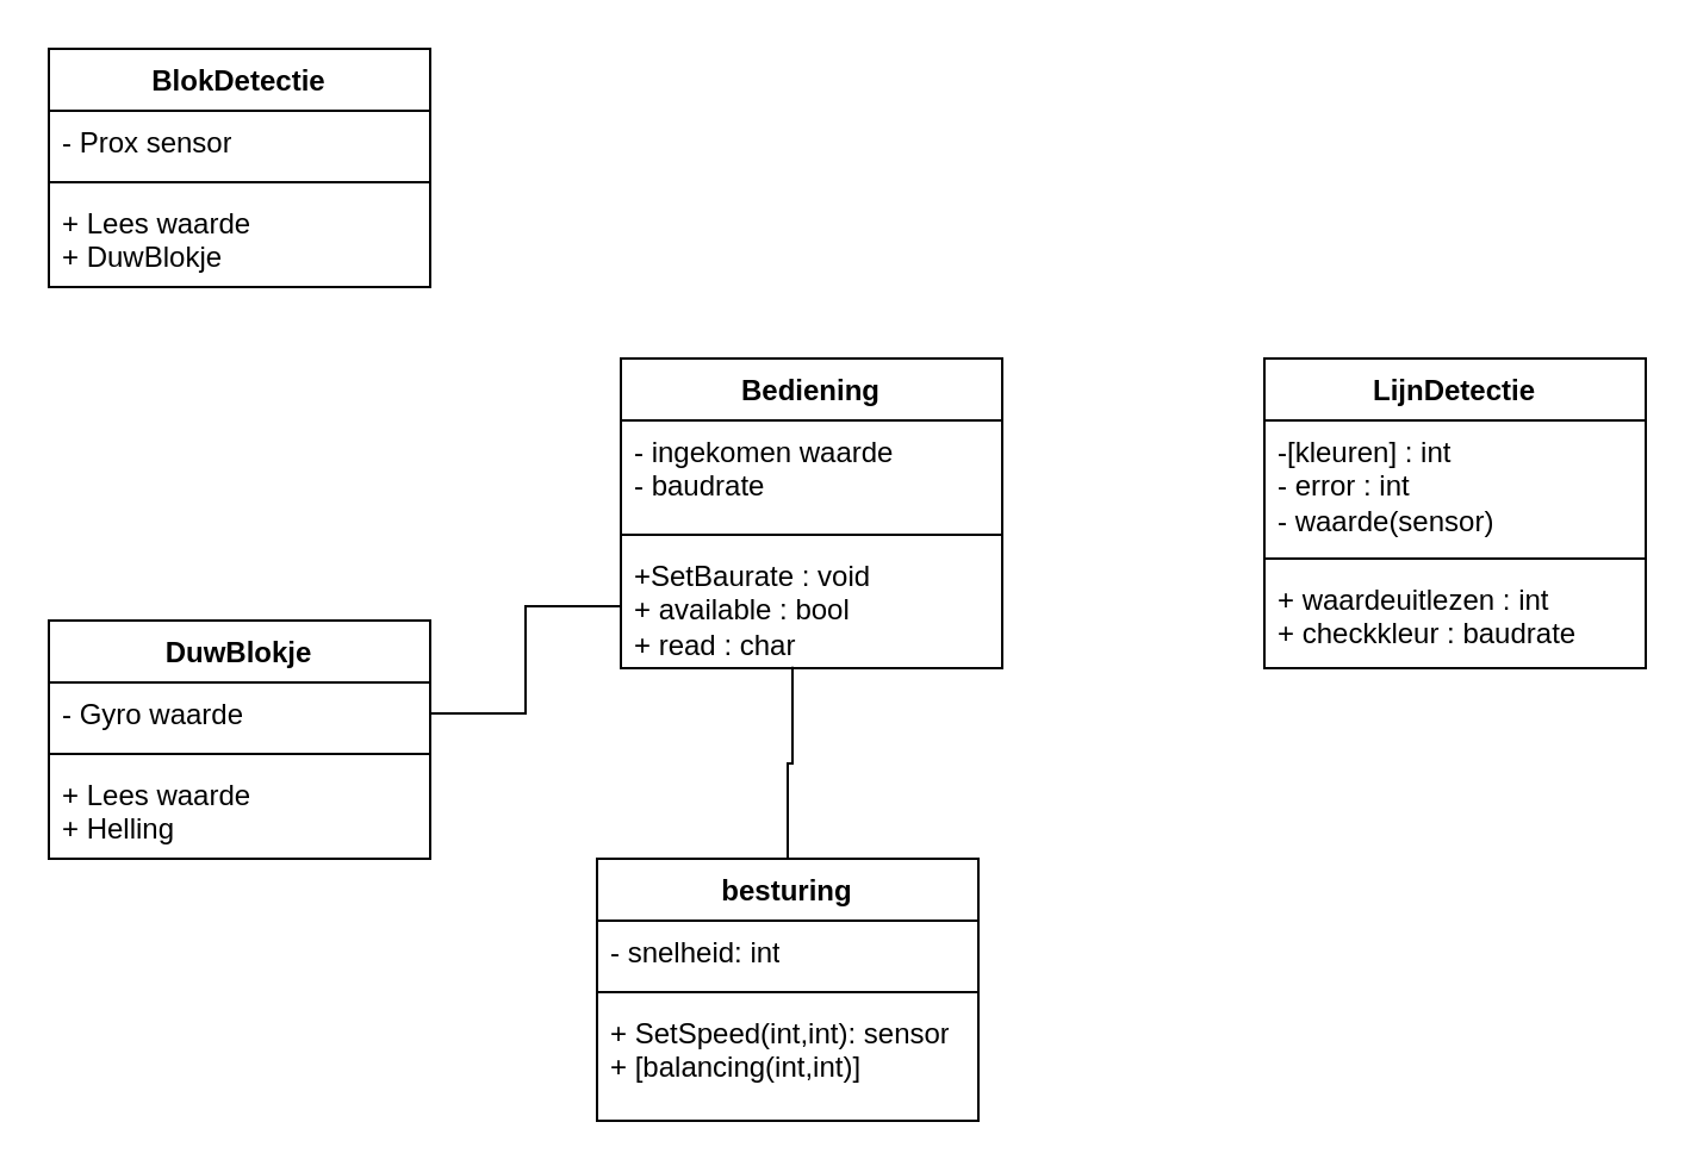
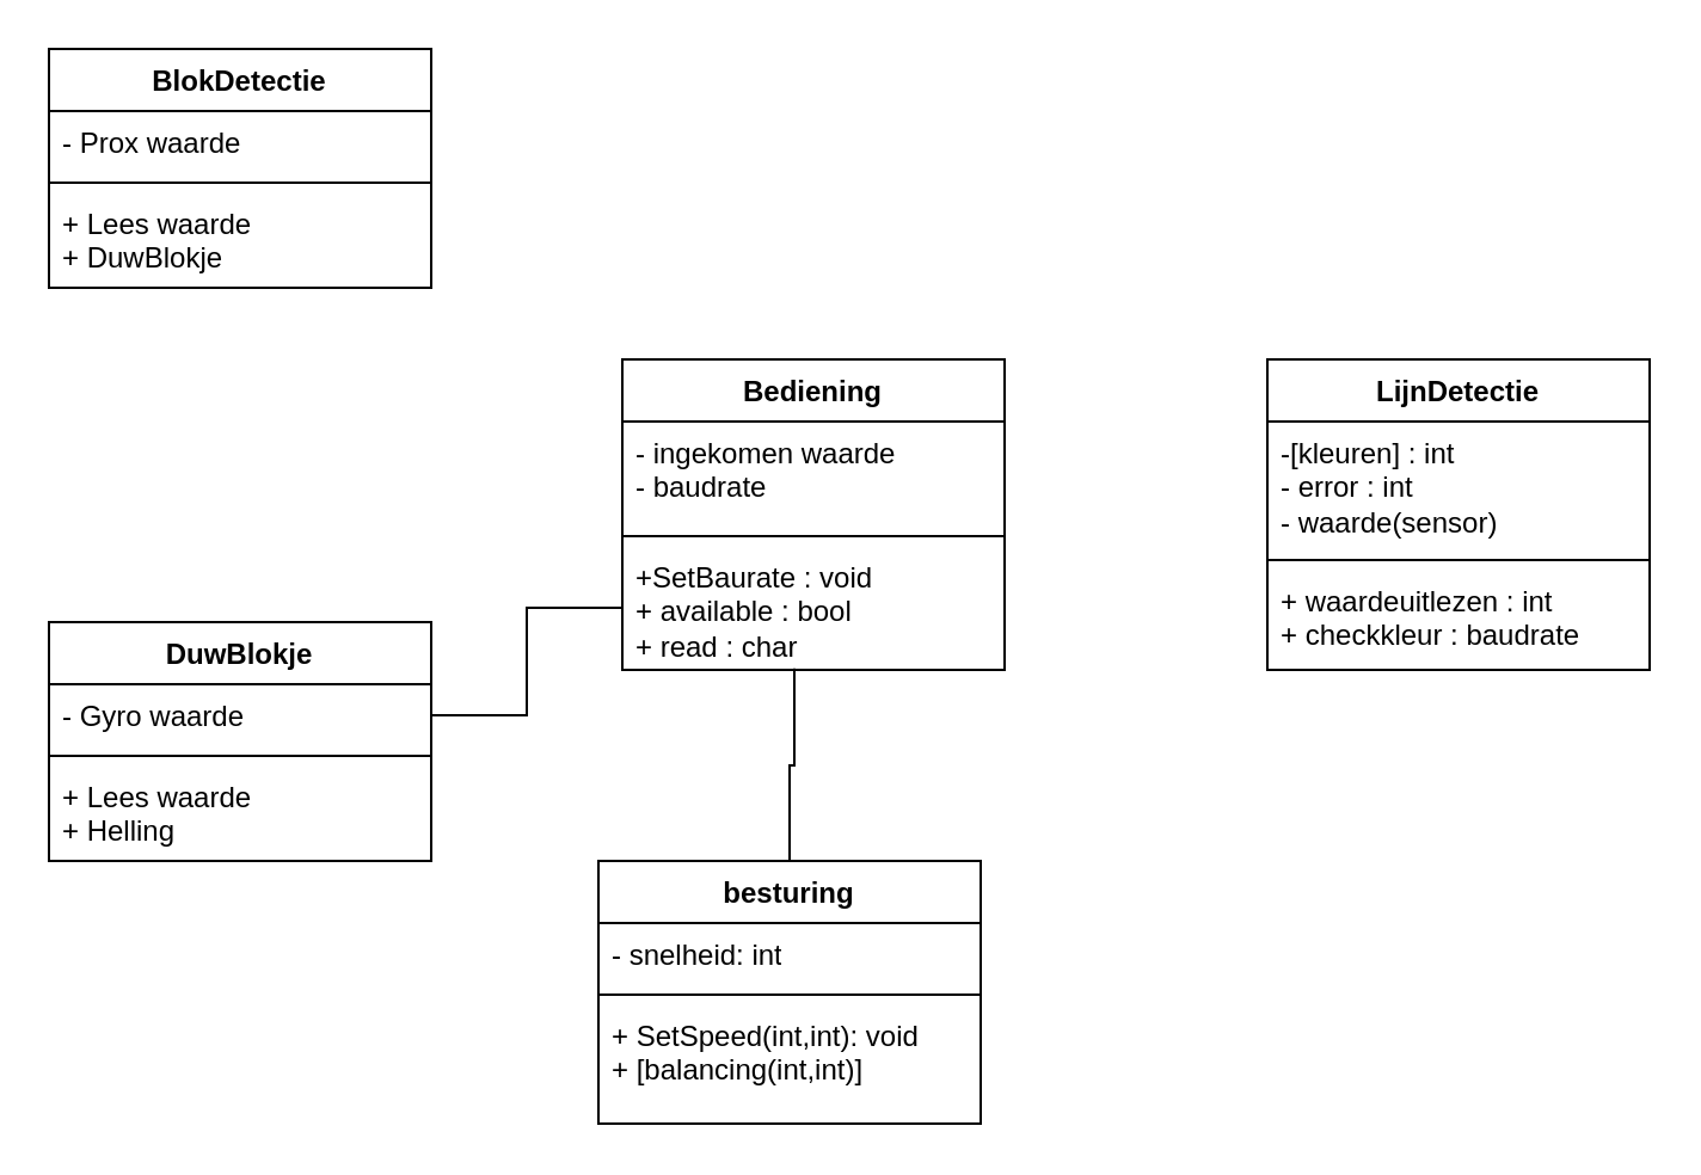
- <mxCell id="12" value="- Prox sensor" style="text;strokeColor=none;fillColor=none;align=left;verticalAlign=top;spacingLeft=4;spacingRight=4;overflow=hidden;rotatable=0;points=[[0,0.5],[1,0.5]];portConstraint=eastwest;whiteSpace=wrap;html=1;" vertex="1" parent="11"><mxGeometry y="26" width="160" height="26" as="geometry" /></mxCell>
+ <mxCell id="12" value="- Prox waarde" style="text;strokeColor=none;fillColor=none;align=left;verticalAlign=top;spacingLeft=4;spacingRight=4;overflow=hidden;rotatable=0;points=[[0,0.5],[1,0.5]];portConstraint=eastwest;whiteSpace=wrap;html=1;" vertex="1" parent="11"><mxGeometry y="26" width="160" height="26" as="geometry" /></mxCell>
- <mxCell id="6" value="+ SetSpeed(int,int): sensor&lt;br&gt;+ [balancing(int,int)]&lt;br&gt;" style="text;strokeColor=none;fillColor=none;align=left;verticalAlign=top;spacingLeft=4;spacingRight=4;overflow=hidden;rotatable=0;points=[[0,0.5],[1,0.5]];portConstraint=eastwest;whiteSpace=wrap;html=1;" vertex="1" parent="3"><mxGeometry y="60" width="160" height="50" as="geometry" /></mxCell>
+ <mxCell id="6" value="+ SetSpeed(int,int): void&lt;br&gt;+ [balancing(int,int)]&lt;br&gt;" style="text;strokeColor=none;fillColor=none;align=left;verticalAlign=top;spacingLeft=4;spacingRight=4;overflow=hidden;rotatable=0;points=[[0,0.5],[1,0.5]];portConstraint=eastwest;whiteSpace=wrap;html=1;" vertex="1" parent="3"><mxGeometry y="60" width="160" height="50" as="geometry" /></mxCell>
